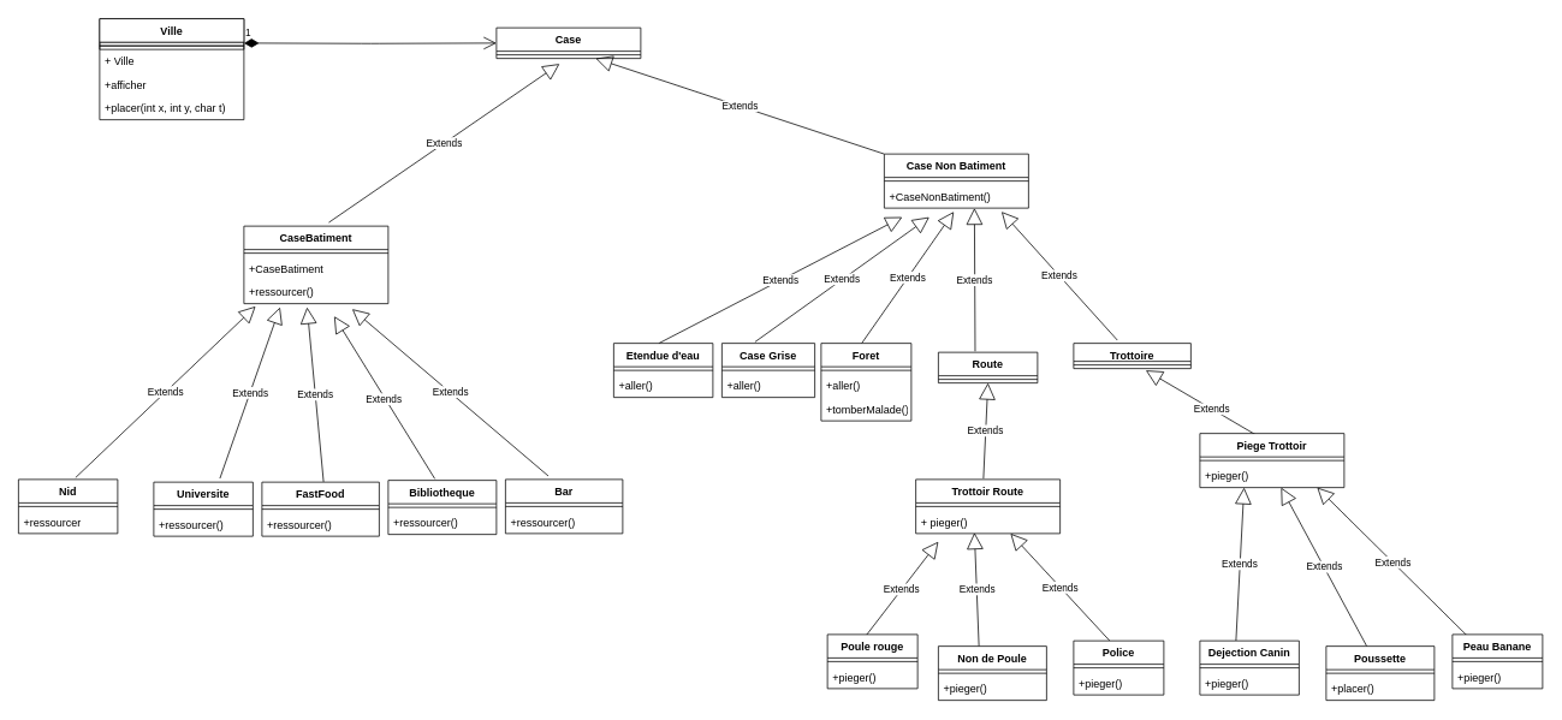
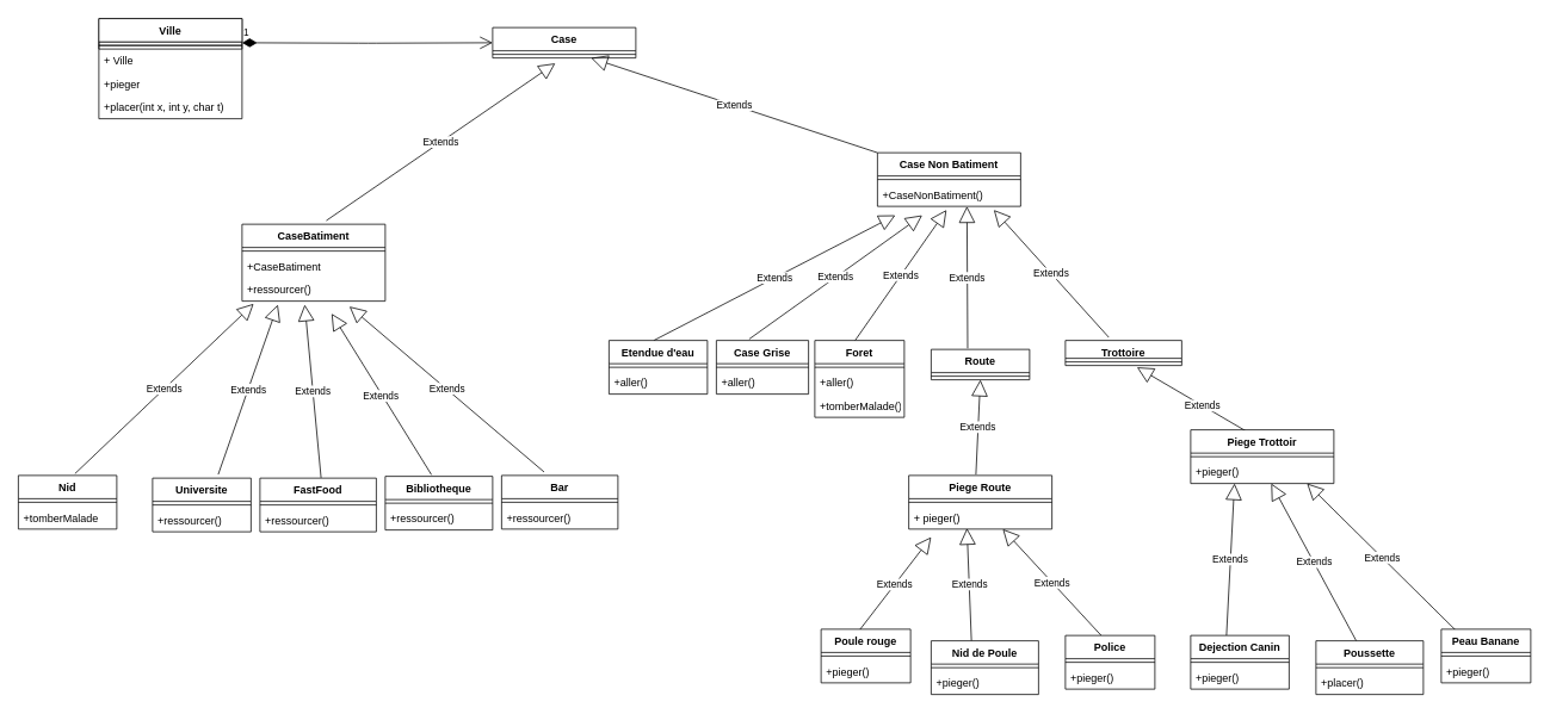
- <mxCell id="33" value="+afficher&#10;" style="text;strokeColor=none;fillColor=none;align=left;verticalAlign=top;spacingLeft=4;spacingRight=4;overflow=hidden;rotatable=0;points=[[0,0.5],[1,0.5]];portConstraint=eastwest;" vertex="1" parent="30"><mxGeometry y="60" width="160" height="26" as="geometry" /></mxCell>
+ <mxCell id="33" value="+pieger&#10;" style="text;strokeColor=none;fillColor=none;align=left;verticalAlign=top;spacingLeft=4;spacingRight=4;overflow=hidden;rotatable=0;points=[[0,0.5],[1,0.5]];portConstraint=eastwest;" vertex="1" parent="30"><mxGeometry y="60" width="160" height="26" as="geometry" /></mxCell>
- <mxCell id="58" value="Trottoir Route&#10;" style="swimlane;fontStyle=1;align=center;verticalAlign=top;childLayout=stackLayout;horizontal=1;startSize=26;horizontalStack=0;resizeParent=1;resizeParentMax=0;resizeLast=0;collapsible=1;marginBottom=0;" vertex="1" parent="1"><mxGeometry x="1015" y="531" width="160" height="60" as="geometry" /></mxCell>
+ <mxCell id="58" value="Piege Route&#10;" style="swimlane;fontStyle=1;align=center;verticalAlign=top;childLayout=stackLayout;horizontal=1;startSize=26;horizontalStack=0;resizeParent=1;resizeParentMax=0;resizeLast=0;collapsible=1;marginBottom=0;" vertex="1" parent="1"><mxGeometry x="1015" y="531" width="160" height="60" as="geometry" /></mxCell>
- <mxCell id="54" value="+ressourcer&#10;" style="text;strokeColor=none;fillColor=none;align=left;verticalAlign=top;spacingLeft=4;spacingRight=4;overflow=hidden;rotatable=0;points=[[0,0.5],[1,0.5]];portConstraint=eastwest;" vertex="1" parent="52"><mxGeometry y="34" width="110" height="26" as="geometry" /></mxCell>
+ <mxCell id="54" value="+tomberMalade&#10;" style="text;strokeColor=none;fillColor=none;align=left;verticalAlign=top;spacingLeft=4;spacingRight=4;overflow=hidden;rotatable=0;points=[[0,0.5],[1,0.5]];portConstraint=eastwest;" vertex="1" parent="52"><mxGeometry y="34" width="110" height="26" as="geometry" /></mxCell>
- <mxCell id="86" value="Non de Poule&#10;" style="swimlane;fontStyle=1;align=center;verticalAlign=top;childLayout=stackLayout;horizontal=1;startSize=26;horizontalStack=0;resizeParent=1;resizeParentMax=0;resizeLast=0;collapsible=1;marginBottom=0;" vertex="1" parent="1"><mxGeometry x="1040" y="716" width="120" height="60" as="geometry" /></mxCell>
+ <mxCell id="86" value="Nid de Poule&#10;" style="swimlane;fontStyle=1;align=center;verticalAlign=top;childLayout=stackLayout;horizontal=1;startSize=26;horizontalStack=0;resizeParent=1;resizeParentMax=0;resizeLast=0;collapsible=1;marginBottom=0;" vertex="1" parent="1"><mxGeometry x="1040" y="716" width="120" height="60" as="geometry" /></mxCell>
